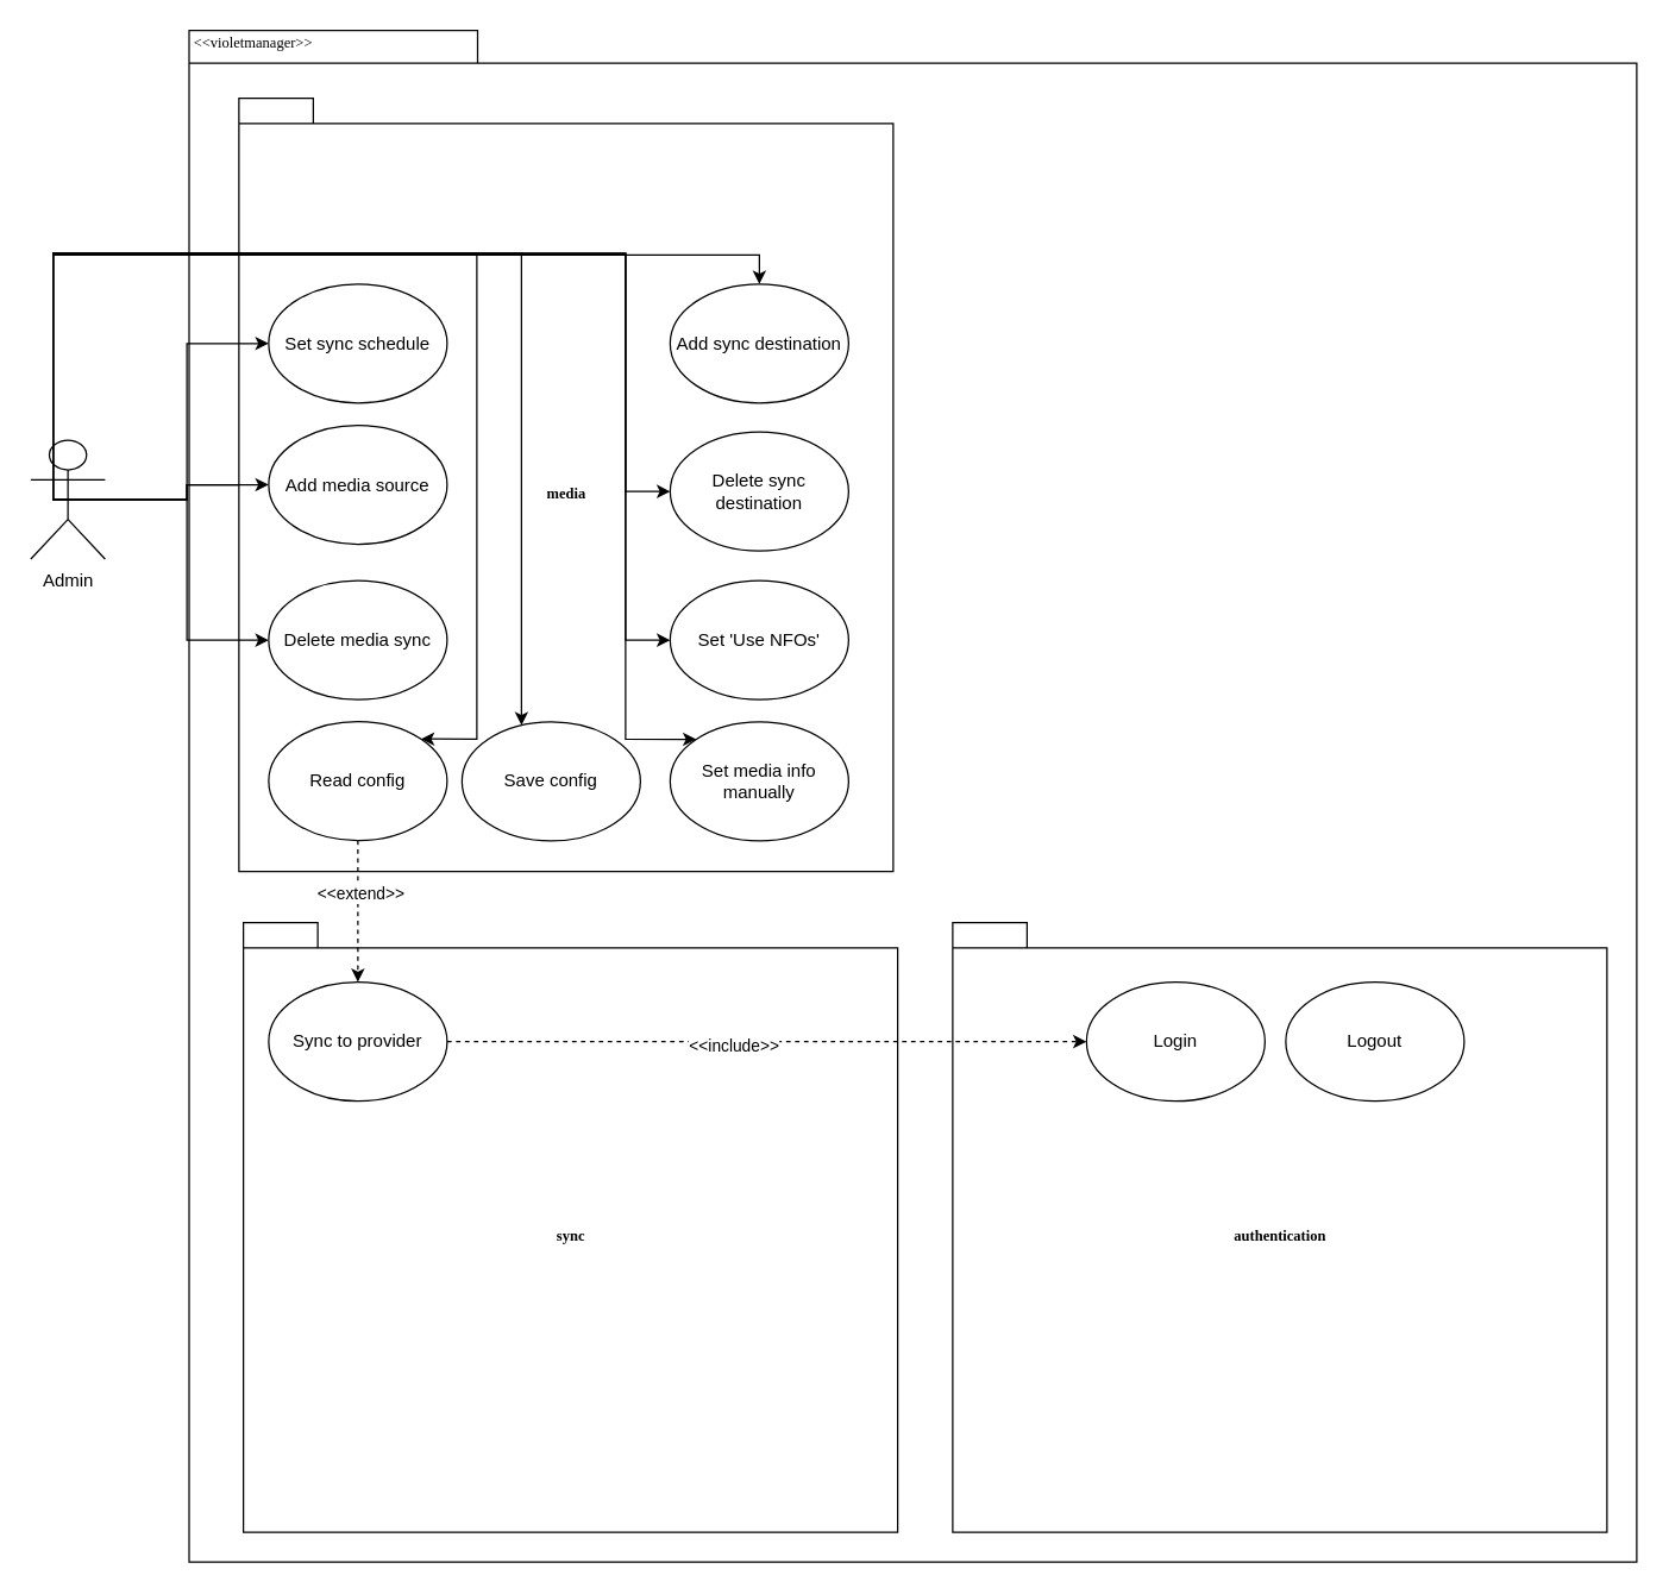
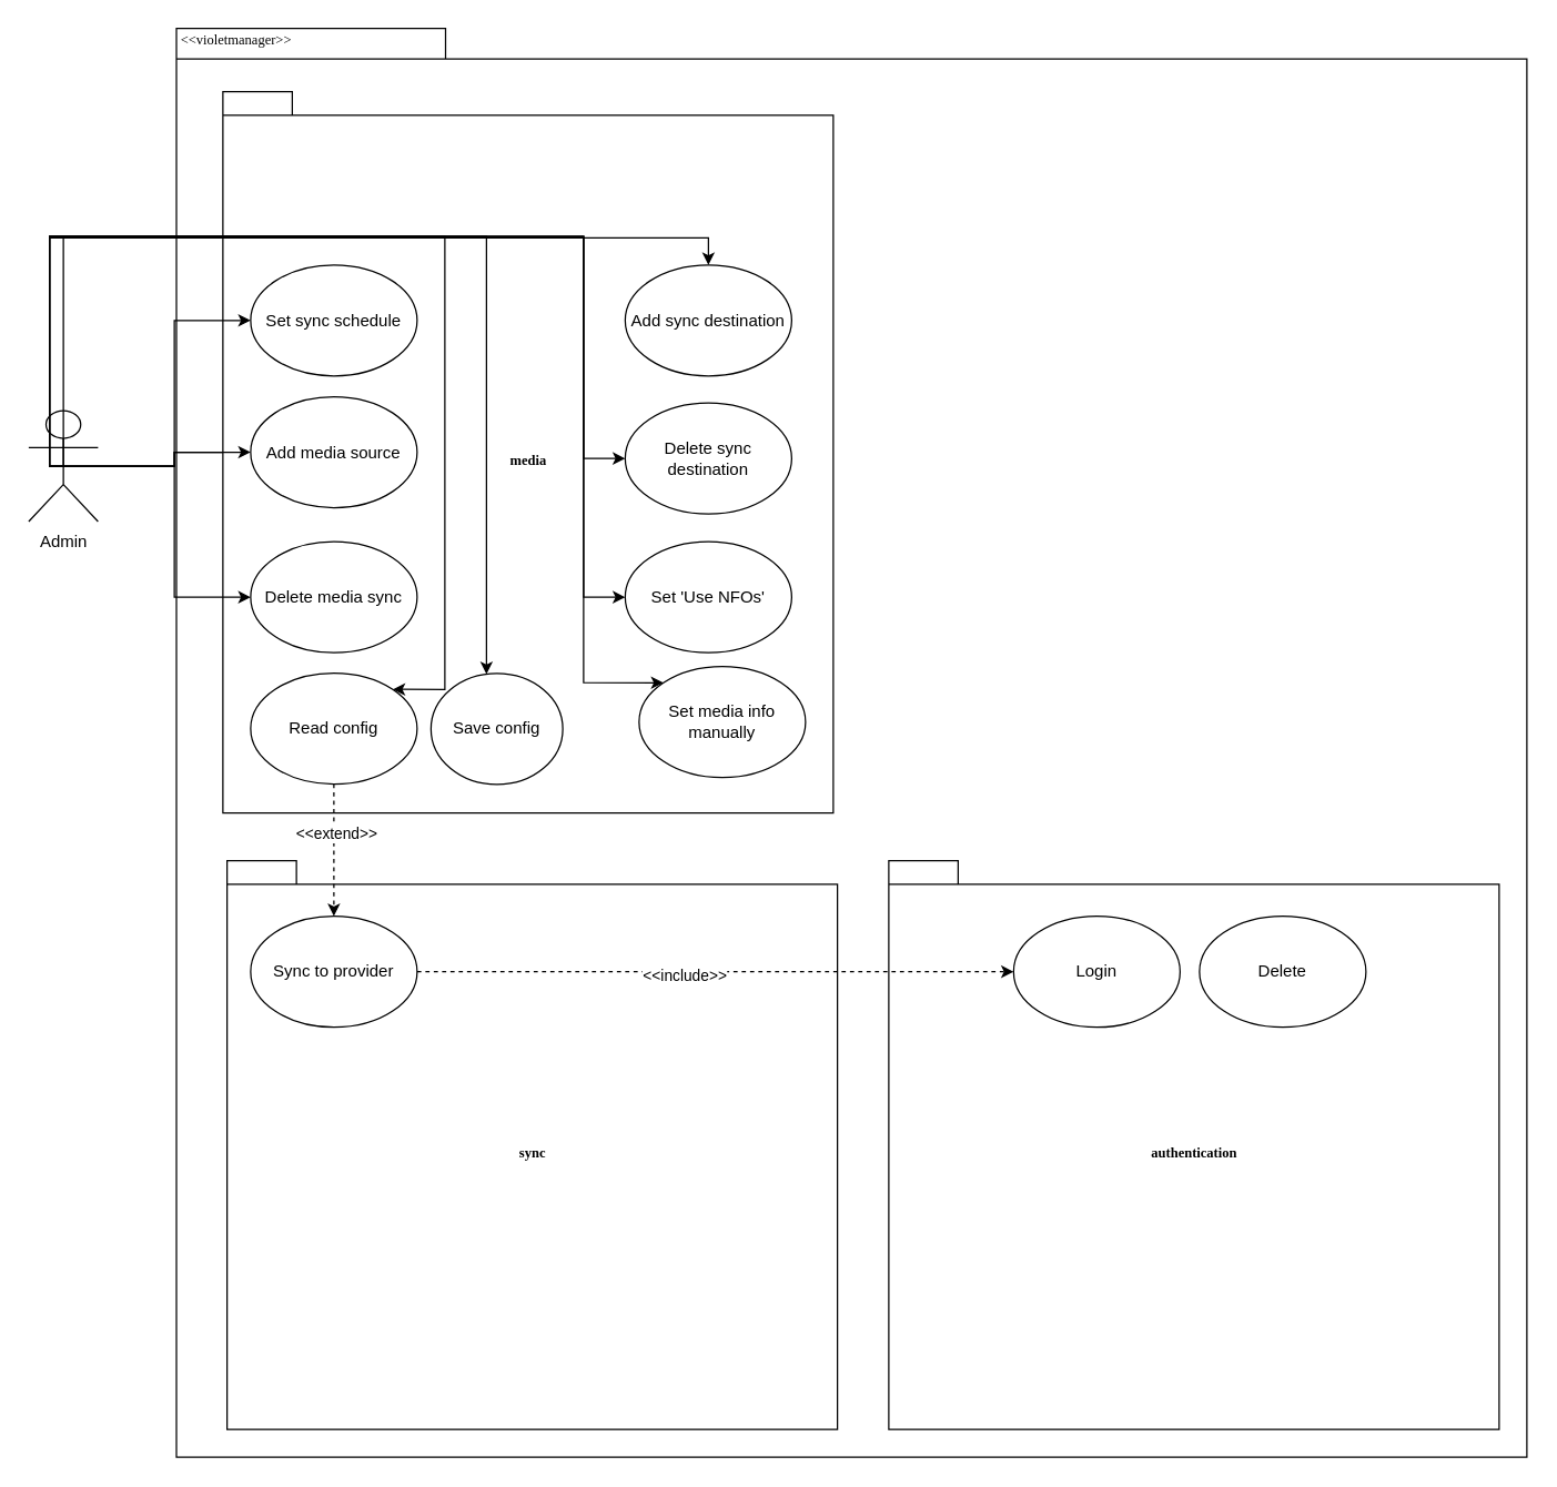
- <mxCell id="25" value="Save config" style="ellipse;whiteSpace=wrap;html=1;" vertex="1" parent="15"><mxGeometry x="150" y="419.5" width="120" height="80" as="geometry" /></mxCell>
+ <mxCell id="25" value="Save config" style="ellipse;whiteSpace=wrap;html=1;" vertex="1" parent="15"><mxGeometry x="150" y="419.5" width="95" height="80" as="geometry" /></mxCell>
- <mxCell id="23" value="Set media info manually" style="ellipse;whiteSpace=wrap;html=1;" vertex="1" parent="15"><mxGeometry x="290" y="419.5" width="120" height="80" as="geometry" /></mxCell>
+ <mxCell id="23" value="Set media info manually" style="ellipse;whiteSpace=wrap;html=1;" vertex="1" parent="15"><mxGeometry x="300" y="414.5" width="120" height="80" as="geometry" /></mxCell>
- <mxCell id="9" value="Logout" style="ellipse;whiteSpace=wrap;html=1;" vertex="1" parent="6"><mxGeometry x="224" y="40" width="120" height="80" as="geometry" /></mxCell>
+ <mxCell id="9" value="Delete" style="ellipse;whiteSpace=wrap;html=1;" vertex="1" parent="6"><mxGeometry x="224" y="40" width="120" height="80" as="geometry" /></mxCell>
